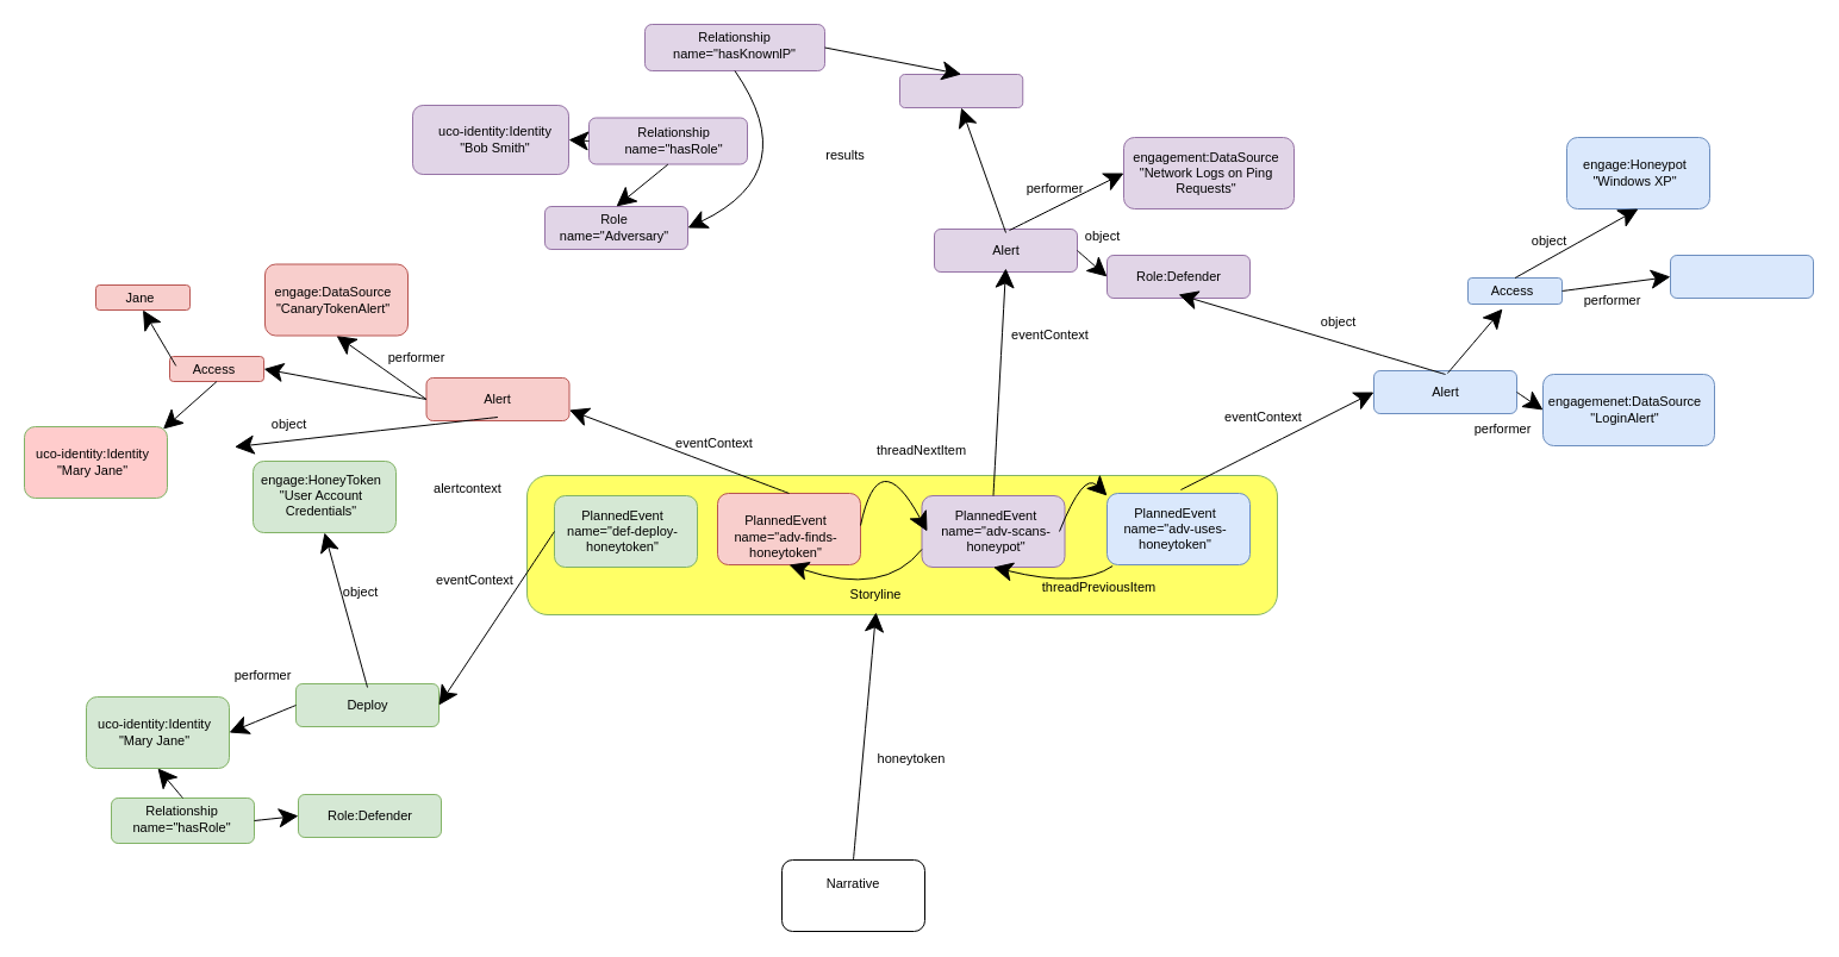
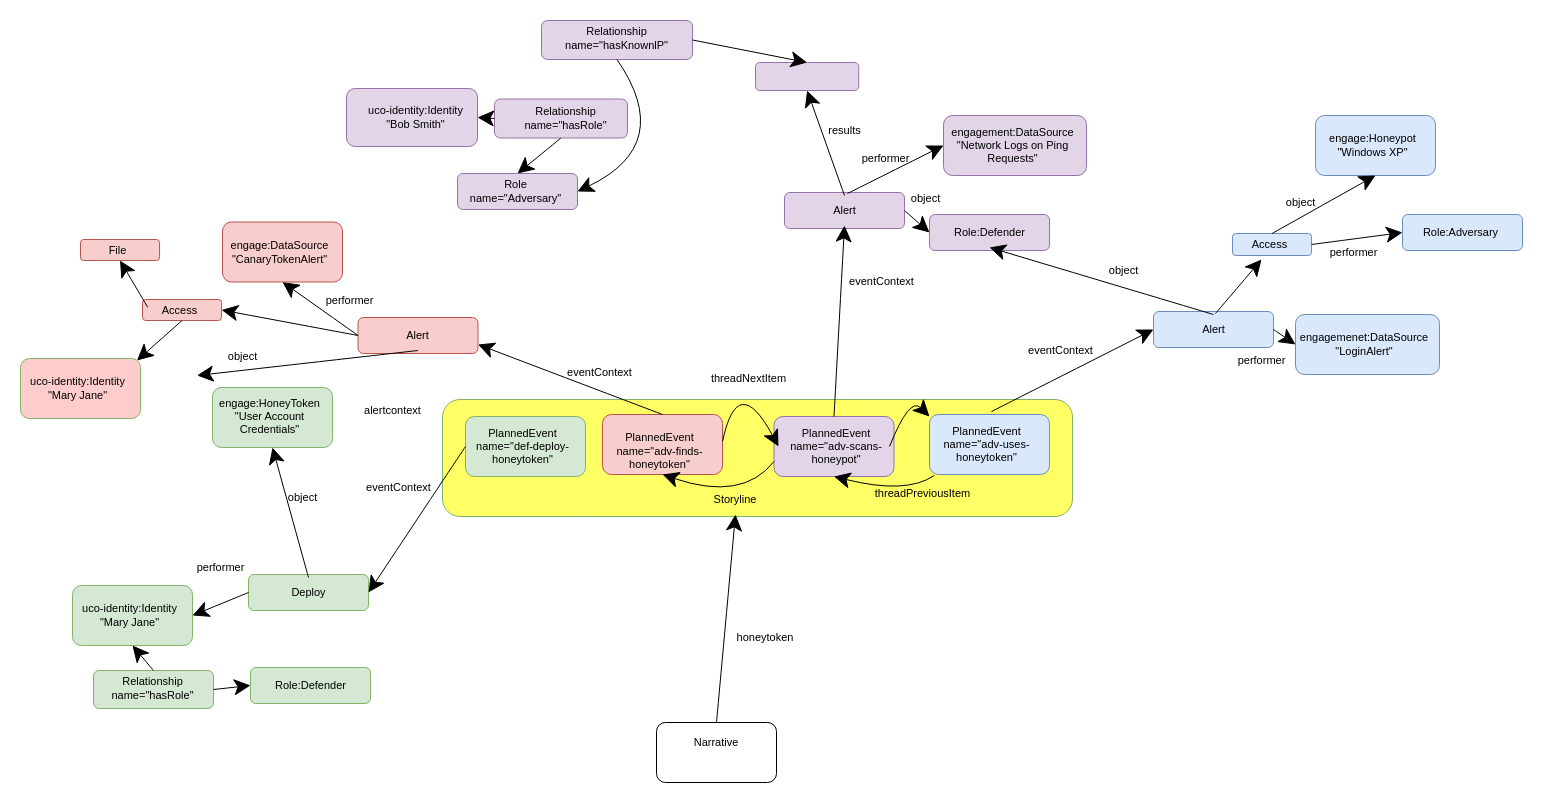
- <mxCell id="76" value="results" style="text;html=1;align=center;verticalAlign=middle;resizable=0;points=[];autosize=1;strokeColor=none;fillColor=none;fontSize=11;" parent="1" vertex="1"><mxGeometry x="683" y="117" width="52" height="25" as="geometry" /></mxCell>
+ <mxCell id="76" value="results" style="text;html=1;align=center;verticalAlign=middle;resizable=0;points=[];autosize=1;strokeColor=none;fillColor=none;fontSize=11;" parent="1" vertex="1"><mxGeometry x="818" y="117" width="52" height="25" as="geometry" /></mxCell>
+ <mxCell id="101" value="&lt;div&gt;Role:Adversary&lt;br&gt;&lt;/div&gt;" style="text;html=1;strokeColor=none;fillColor=none;align=center;verticalAlign=middle;whiteSpace=wrap;rounded=0;fontSize=11;" parent="1" vertex="1"><mxGeometry x="1411" y="217" width="99" height="30" as="geometry" /></mxCell>
- <mxCell id="110" value="Jane" style="text;html=1;strokeColor=none;fillColor=none;align=center;verticalAlign=middle;whiteSpace=wrap;rounded=0;fontSize=11;" parent="108" vertex="1"><mxGeometry x="5.271" y="5.25" width="65.233" height="10.5" as="geometry" /></mxCell>
+ <mxCell id="110" value="File" style="text;html=1;strokeColor=none;fillColor=none;align=center;verticalAlign=middle;whiteSpace=wrap;rounded=0;fontSize=11;" parent="108" vertex="1"><mxGeometry x="5.271" y="5.25" width="65.233" height="10.5" as="geometry" /></mxCell>
- <mxCell id="21" value="threadNextItem" style="text;html=1;align=center;verticalAlign=middle;resizable=0;points=[];autosize=1;strokeColor=none;fillColor=none;fontSize=11;" parent="1" vertex="1"><mxGeometry x="726.5" y="365" width="93" height="25" as="geometry" /></mxCell>
+ <mxCell id="21" value="threadNextItem" style="text;html=1;align=center;verticalAlign=middle;resizable=0;points=[];autosize=1;strokeColor=none;fillColor=none;fontSize=11;" parent="1" vertex="1"><mxGeometry x="701.5" y="365" width="93" height="25" as="geometry" /></mxCell>
